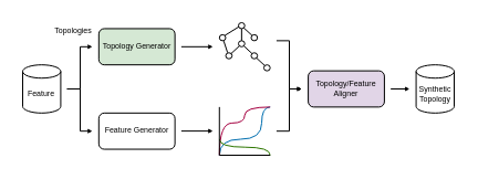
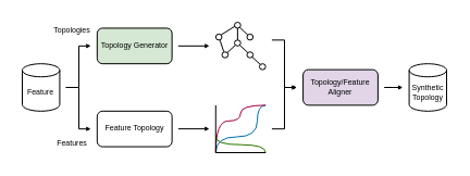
- <mxCell id="5" value="Feature Generator" style="rounded=1;whiteSpace=wrap;html=1;fontSize=7;" vertex="1" parent="2"><mxGeometry x="68.824" y="81.818" width="68.824" height="32.727" as="geometry" /></mxCell>
+ <mxCell id="5" value="Feature Topology" style="rounded=1;whiteSpace=wrap;html=1;fontSize=7;" vertex="1" parent="2"><mxGeometry x="68.824" y="81.818" width="68.824" height="32.727" as="geometry" /></mxCell>
+ <mxCell id="36" value="Features" style="text;html=1;strokeColor=none;fillColor=none;align=center;verticalAlign=middle;whiteSpace=wrap;rounded=0;fontSize=7;" vertex="1" parent="2"><mxGeometry x="28.676" y="103.632" width="34.412" height="16.364" as="geometry" /></mxCell>
